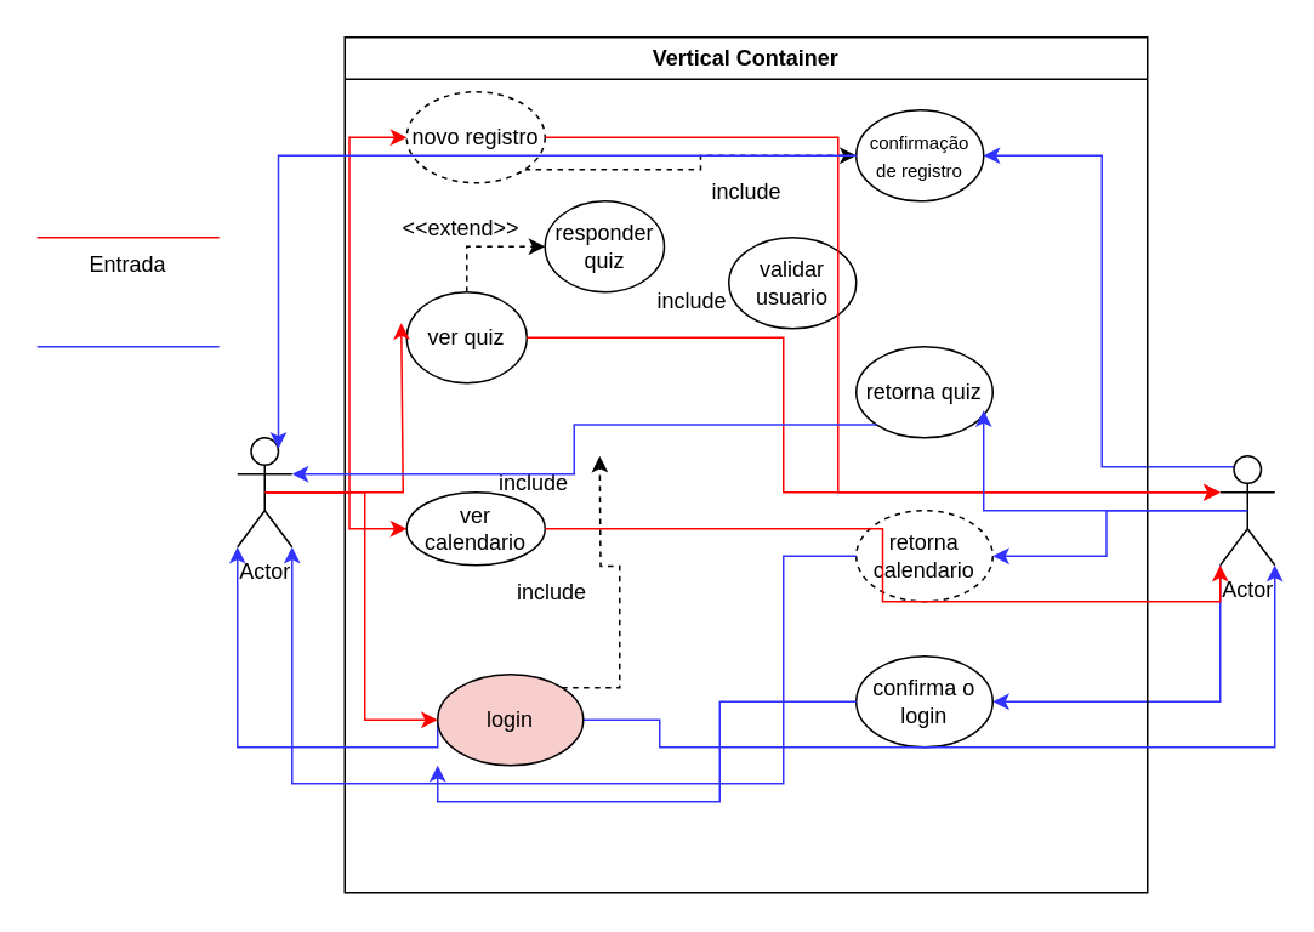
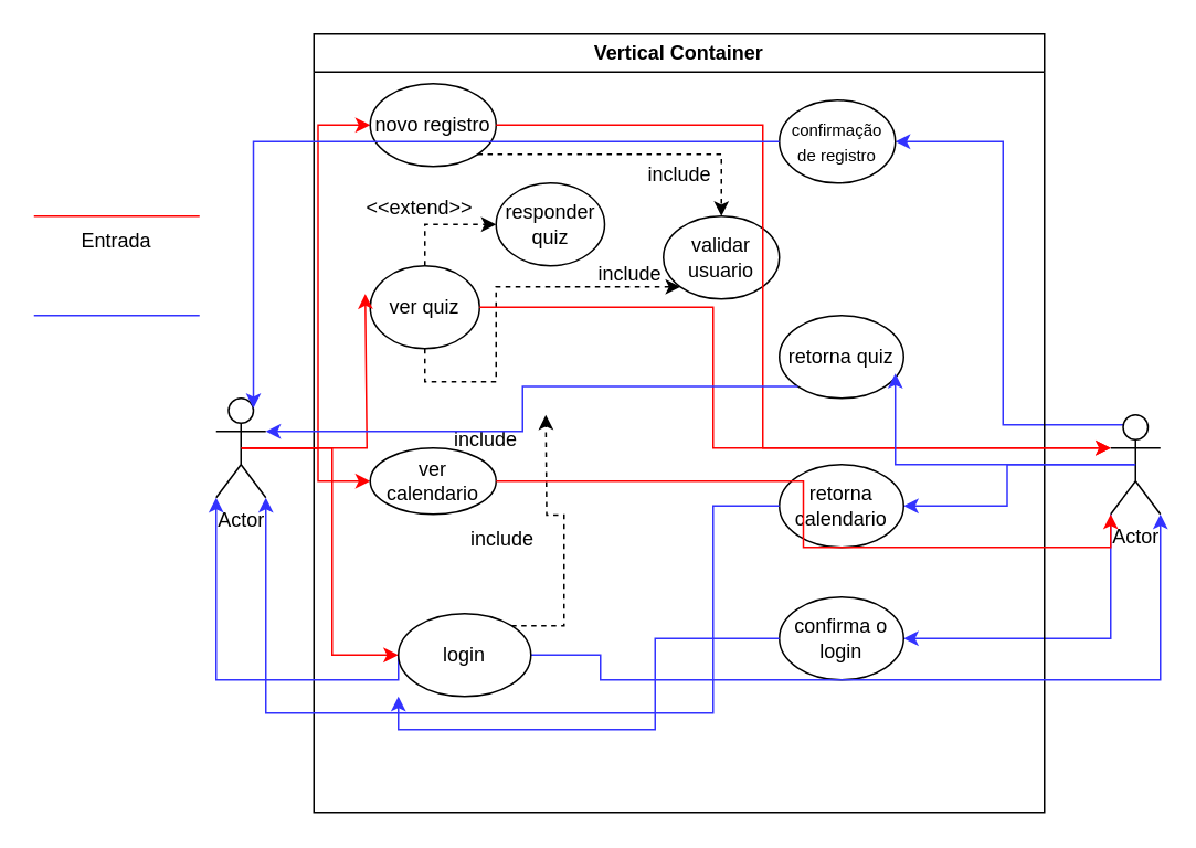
- <mxCell id="12" value="novo registro" style="ellipse;whiteSpace=wrap;html=1;dashed=1;" vertex="1" parent="10"><mxGeometry x="34" y="30" width="76" height="50" as="geometry" /></mxCell>
+ <mxCell id="12" value="novo registro" style="ellipse;whiteSpace=wrap;html=1;" vertex="1" parent="10"><mxGeometry x="34" y="30" width="76" height="50" as="geometry" /></mxCell>
- <mxCell id="11" style="edgeStyle=orthogonalEdgeStyle;rounded=0;orthogonalLoop=1;jettySize=auto;html=1;exitX=1;exitY=1;exitDx=0;exitDy=0;dashed=1;" edge="1" parent="10" source="12" target="16"><mxGeometry relative="1" as="geometry" /></mxCell>
+ <mxCell id="11" style="edgeStyle=orthogonalEdgeStyle;rounded=0;orthogonalLoop=1;jettySize=auto;html=1;exitX=1;exitY=1;exitDx=0;exitDy=0;entryX=0.5;entryY=0;entryDx=0;entryDy=0;dashed=1;" edge="1" parent="10" source="12" target="20"><mxGeometry relative="1" as="geometry" /></mxCell>
+ <mxCell id="23" value="" style="edgeStyle=orthogonalEdgeStyle;rounded=0;orthogonalLoop=1;jettySize=auto;html=1;exitX=0.5;exitY=1;exitDx=0;exitDy=0;entryX=0;entryY=1;entryDx=0;entryDy=0;dashed=1;" edge="1" parent="10" source="14" target="20"><mxGeometry relative="1" as="geometry"><mxPoint x="347" y="330" as="sourcePoint" /><mxPoint x="383" y="352" as="targetPoint" /><Array as="points"><mxPoint x="67" y="210" /><mxPoint x="110" y="210" /></Array></mxGeometry></mxCell>
- <mxCell id="18" value="retorna calendario" style="ellipse;whiteSpace=wrap;html=1;dashed=1;" vertex="1" parent="10"><mxGeometry x="281" y="260" width="75" height="50" as="geometry" /></mxCell>
+ <mxCell id="18" value="retorna calendario" style="ellipse;whiteSpace=wrap;html=1;" vertex="1" parent="10"><mxGeometry x="281" y="260" width="75" height="50" as="geometry" /></mxCell>
- <mxCell id="42" value="login" style="ellipse;whiteSpace=wrap;html=1;fillColor=#f8cecc;" vertex="1" parent="1"><mxGeometry x="240" y="370" width="80" height="50" as="geometry" /></mxCell>
+ <mxCell id="42" value="login" style="ellipse;whiteSpace=wrap;html=1;" vertex="1" parent="1"><mxGeometry x="240" y="370" width="80" height="50" as="geometry" /></mxCell>
